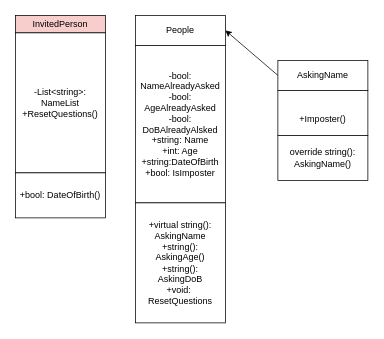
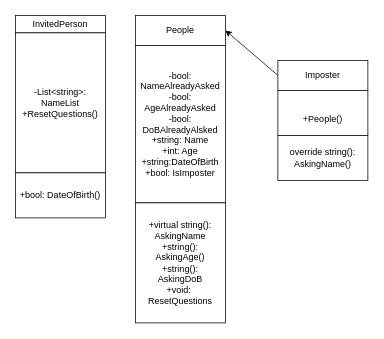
- <mxCell id="8" value="InvitedPerson" style="rounded=0;whiteSpace=wrap;html=1;fillColor=#f8cecc;" parent="7" vertex="1"><mxGeometry width="120" height="23.333" as="geometry" /></mxCell>
+ <mxCell id="8" value="InvitedPerson" style="rounded=0;whiteSpace=wrap;html=1;" parent="7" vertex="1"><mxGeometry width="120" height="23.333" as="geometry" /></mxCell>
- <mxCell id="11" value="AskingName" style="rounded=0;whiteSpace=wrap;html=1;" parent="10" vertex="1"><mxGeometry width="120" height="40" as="geometry" /></mxCell>
+ <mxCell id="11" value="Imposter" style="rounded=0;whiteSpace=wrap;html=1;" parent="10" vertex="1"><mxGeometry width="120" height="40" as="geometry" /></mxCell>
- <mxCell id="12" value="&lt;br&gt;+Imposter()" style="rounded=0;whiteSpace=wrap;html=1;" parent="10" vertex="1"><mxGeometry y="40" width="120" height="60" as="geometry" /></mxCell>
+ <mxCell id="12" value="&lt;br&gt;+People()" style="rounded=0;whiteSpace=wrap;html=1;" parent="10" vertex="1"><mxGeometry y="40" width="120" height="60" as="geometry" /></mxCell>
